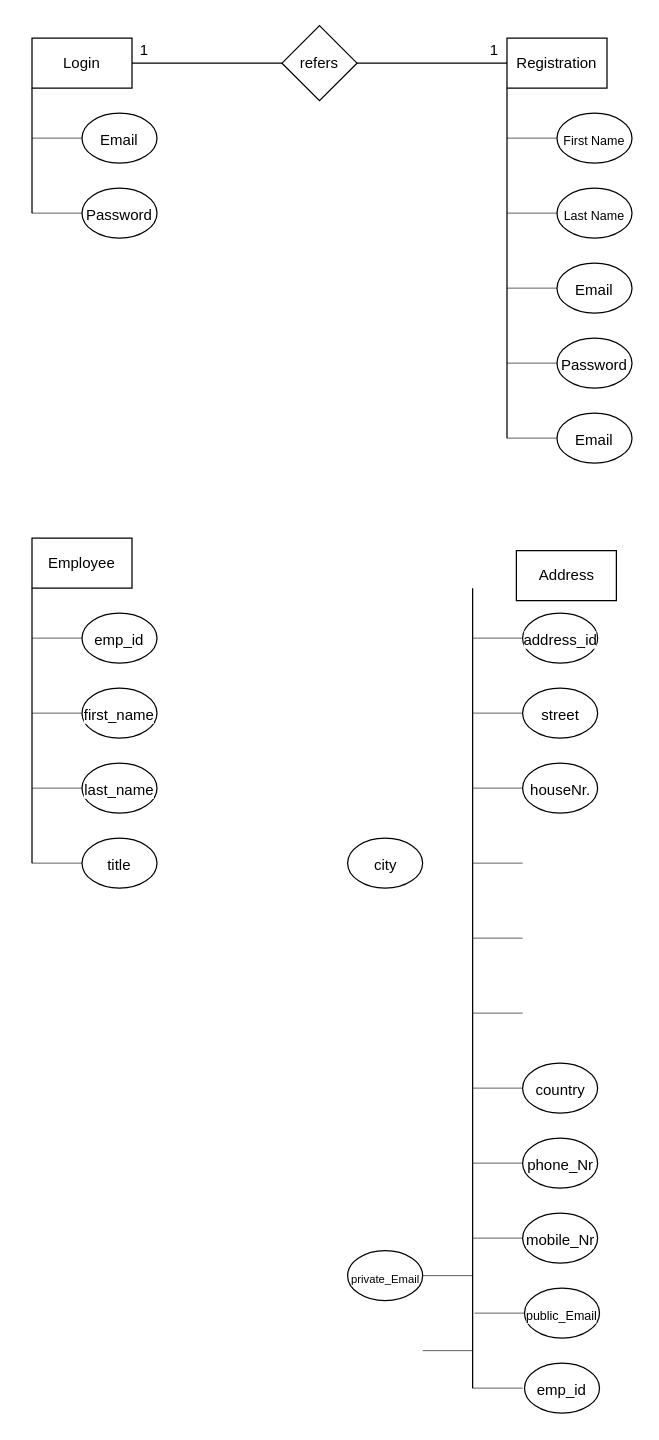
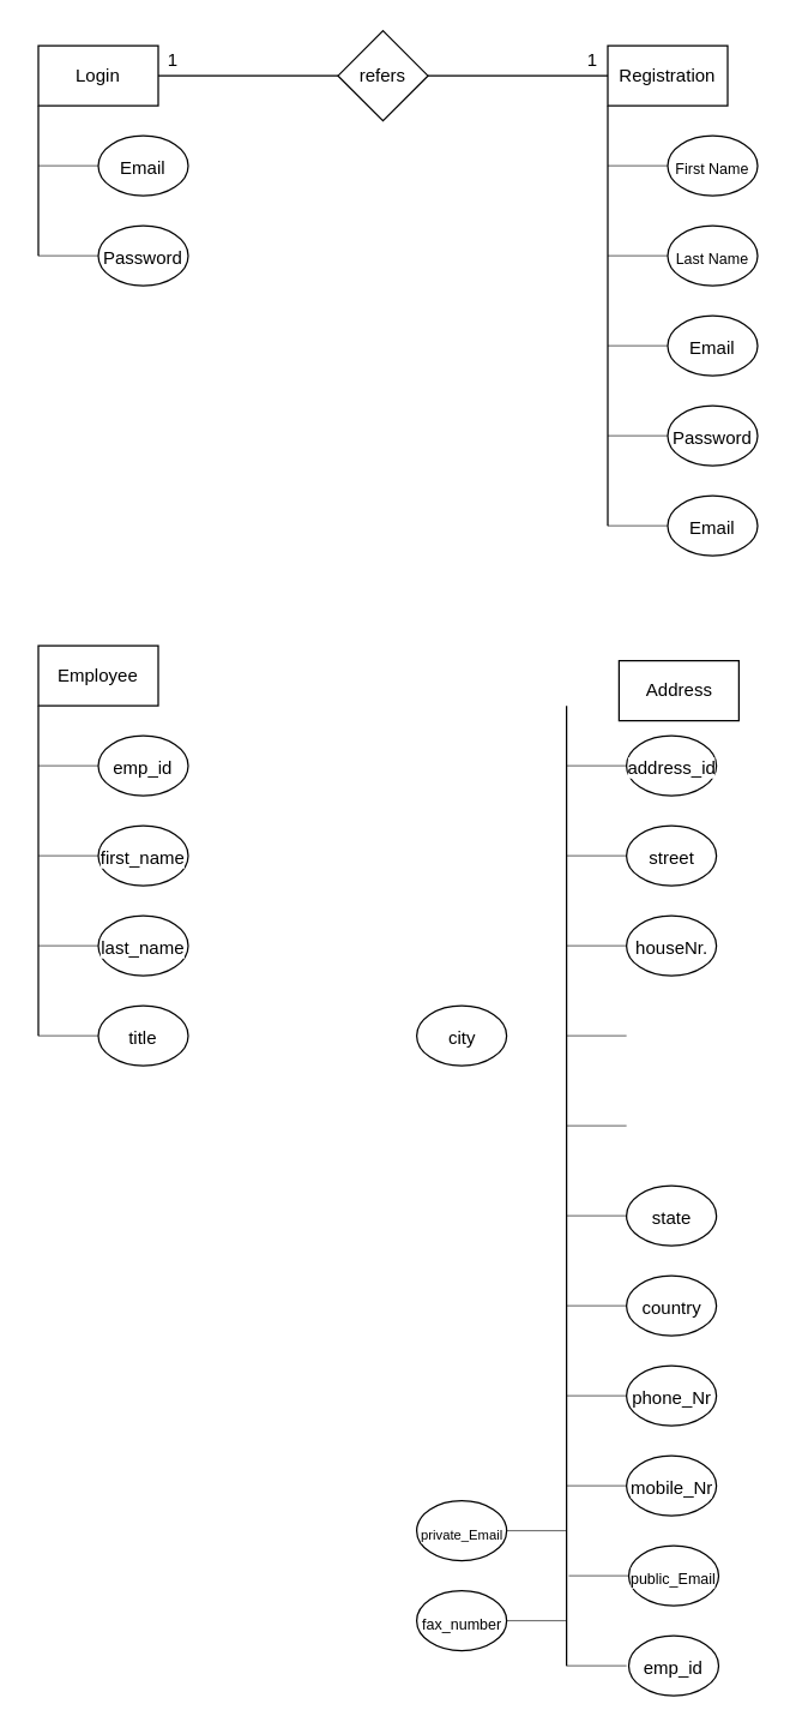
+ <mxCell id="50" value="state" style="ellipse;whiteSpace=wrap;html=1;labelBackgroundColor=default;strokeColor=default;strokeWidth=1;align=center;verticalAlign=top;spacingLeft=0;spacingRight=0;spacingTop=8;spacingBottom=0;fontFamily=Helvetica;fontSize=12;fontColor=default;fillColor=default;" vertex="1" parent="1"><mxGeometry x="417.5" y="790" width="60" height="40" as="geometry" /></mxCell>
+ <mxCell id="57" value="&lt;font style=&quot;font-size: 10px;&quot;&gt;fax_number&lt;/font&gt;" style="ellipse;whiteSpace=wrap;html=1;labelBackgroundColor=default;strokeColor=default;strokeWidth=1;align=center;verticalAlign=top;spacingLeft=0;spacingRight=0;spacingTop=8;spacingBottom=0;fontFamily=Helvetica;fontSize=12;fontColor=default;fillColor=default;" vertex="1" parent="1"><mxGeometry x="277.5" y="1060" width="60" height="40" as="geometry" /></mxCell>
